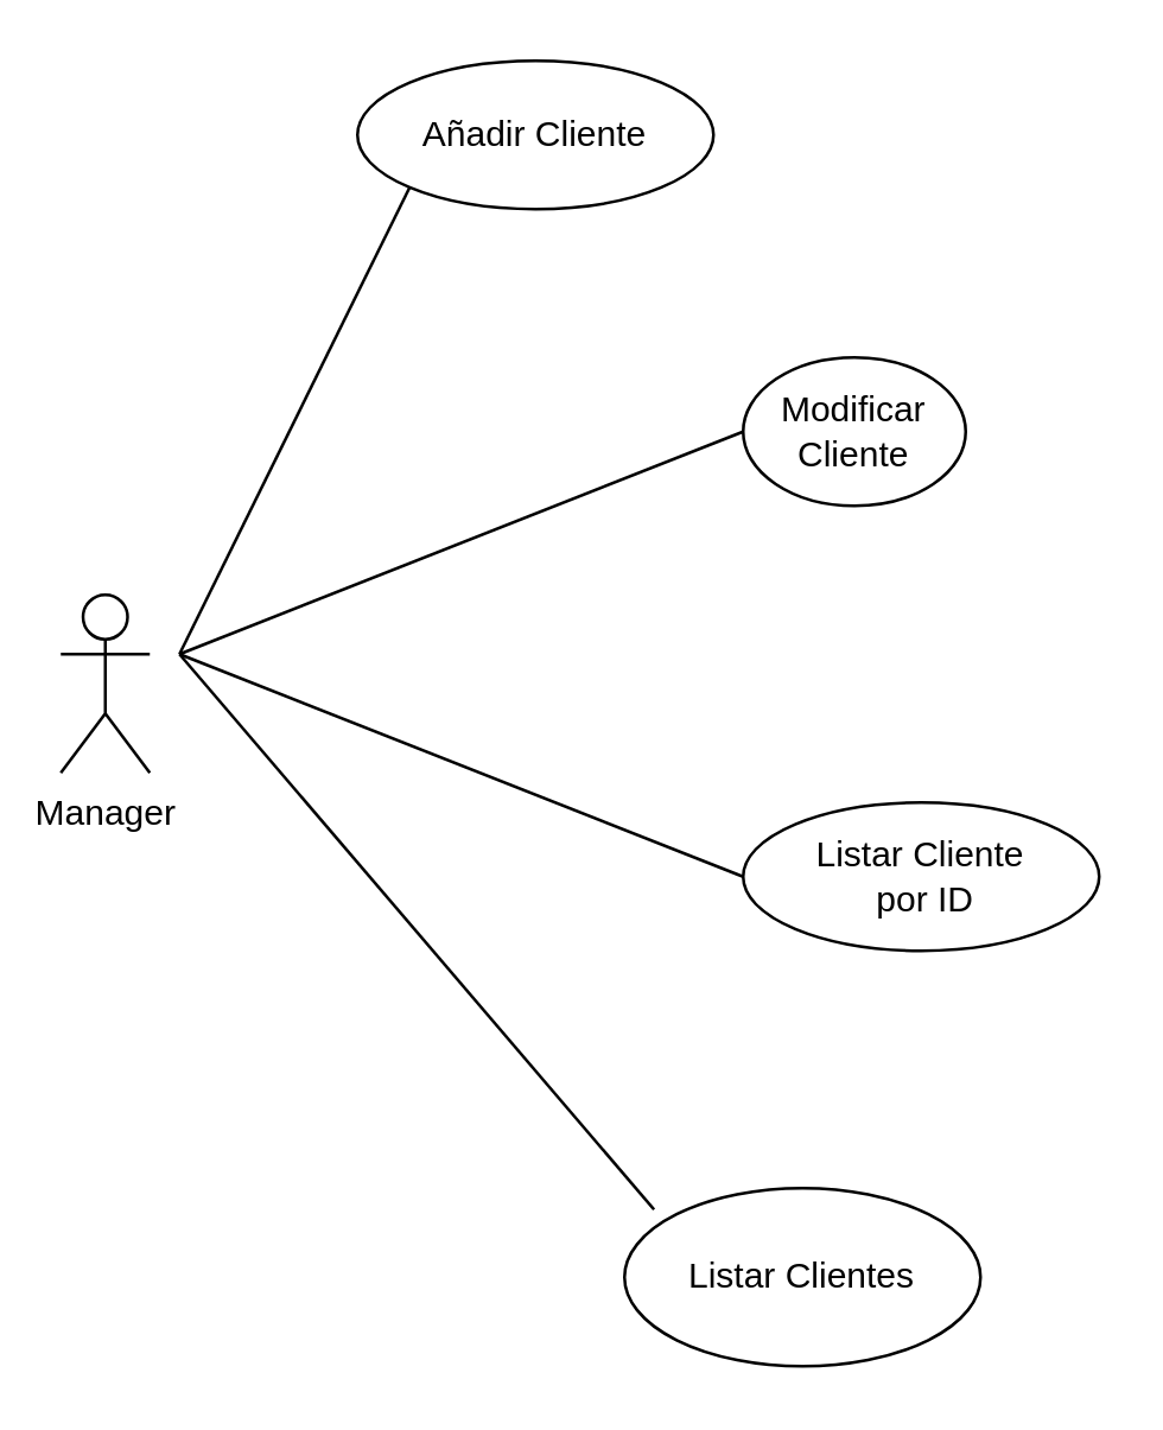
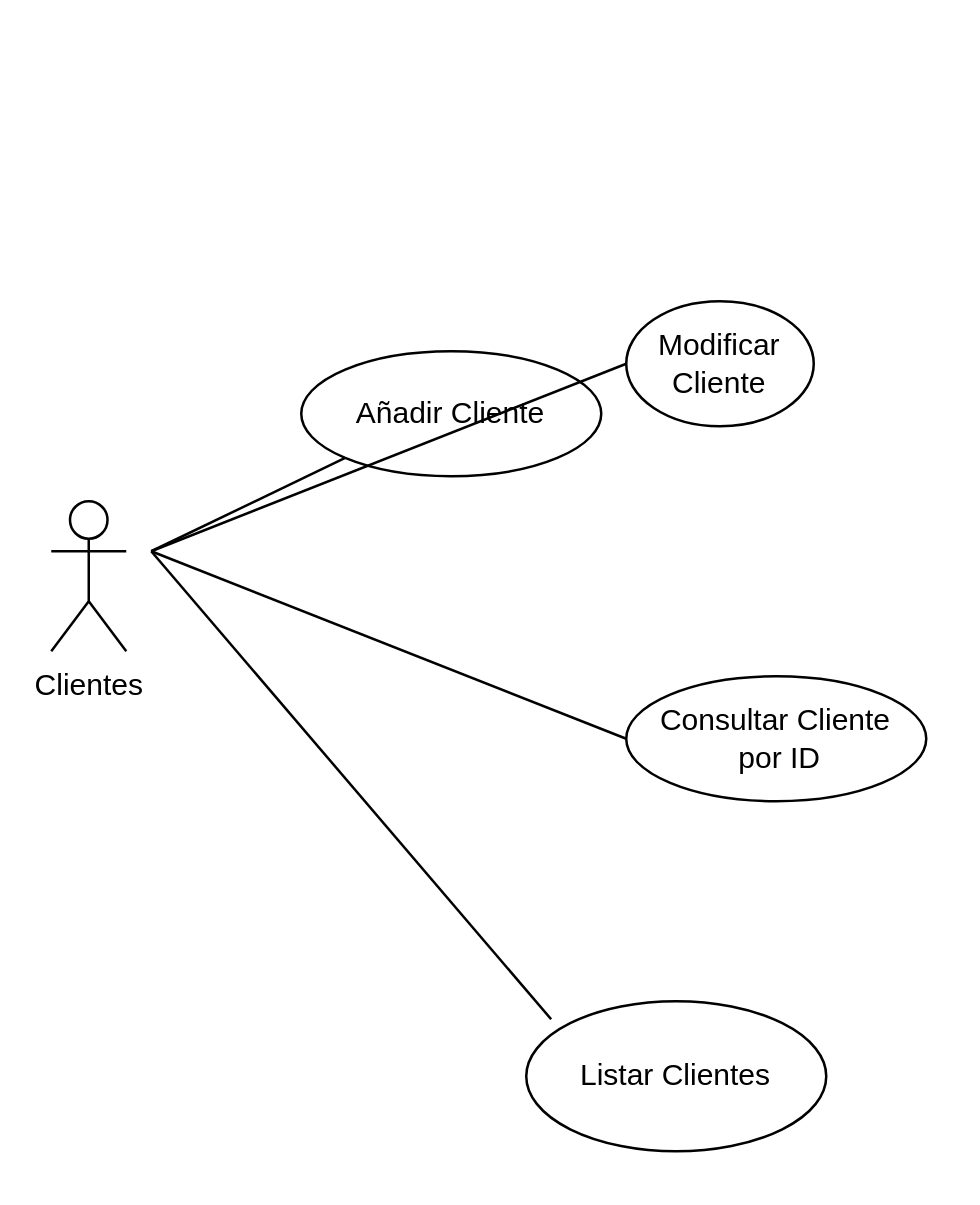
- <mxCell id="2" value="Añadir Cliente" style="ellipse;whiteSpace=wrap;html=1;" parent="1" vertex="1"><mxGeometry x="120" y="20" width="120" height="50" as="geometry" /></mxCell>
+ <mxCell id="2" value="Añadir Cliente" style="ellipse;whiteSpace=wrap;html=1;" parent="1" vertex="1"><mxGeometry x="120" y="140" width="120" height="50" as="geometry" /></mxCell>
- <mxCell id="6" value="Manager" style="shape=umlActor;verticalLabelPosition=bottom;verticalAlign=top;html=1;outlineConnect=0;" parent="1" vertex="1"><mxGeometry x="20" y="200" width="30" height="60" as="geometry" /></mxCell>
+ <mxCell id="6" value="Clientes" style="shape=umlActor;verticalLabelPosition=bottom;verticalAlign=top;html=1;outlineConnect=0;" parent="1" vertex="1"><mxGeometry x="20" y="200" width="30" height="60" as="geometry" /></mxCell>
- <mxCell id="4" value="Listar Cliente&lt;br&gt;&amp;nbsp;por ID" style="ellipse;whiteSpace=wrap;html=1;" parent="1" vertex="1"><mxGeometry x="250" y="270" width="120" height="50" as="geometry" /></mxCell>
+ <mxCell id="4" value="Consultar Cliente&lt;br&gt;&amp;nbsp;por ID" style="ellipse;whiteSpace=wrap;html=1;" parent="1" vertex="1"><mxGeometry x="250" y="270" width="120" height="50" as="geometry" /></mxCell>
